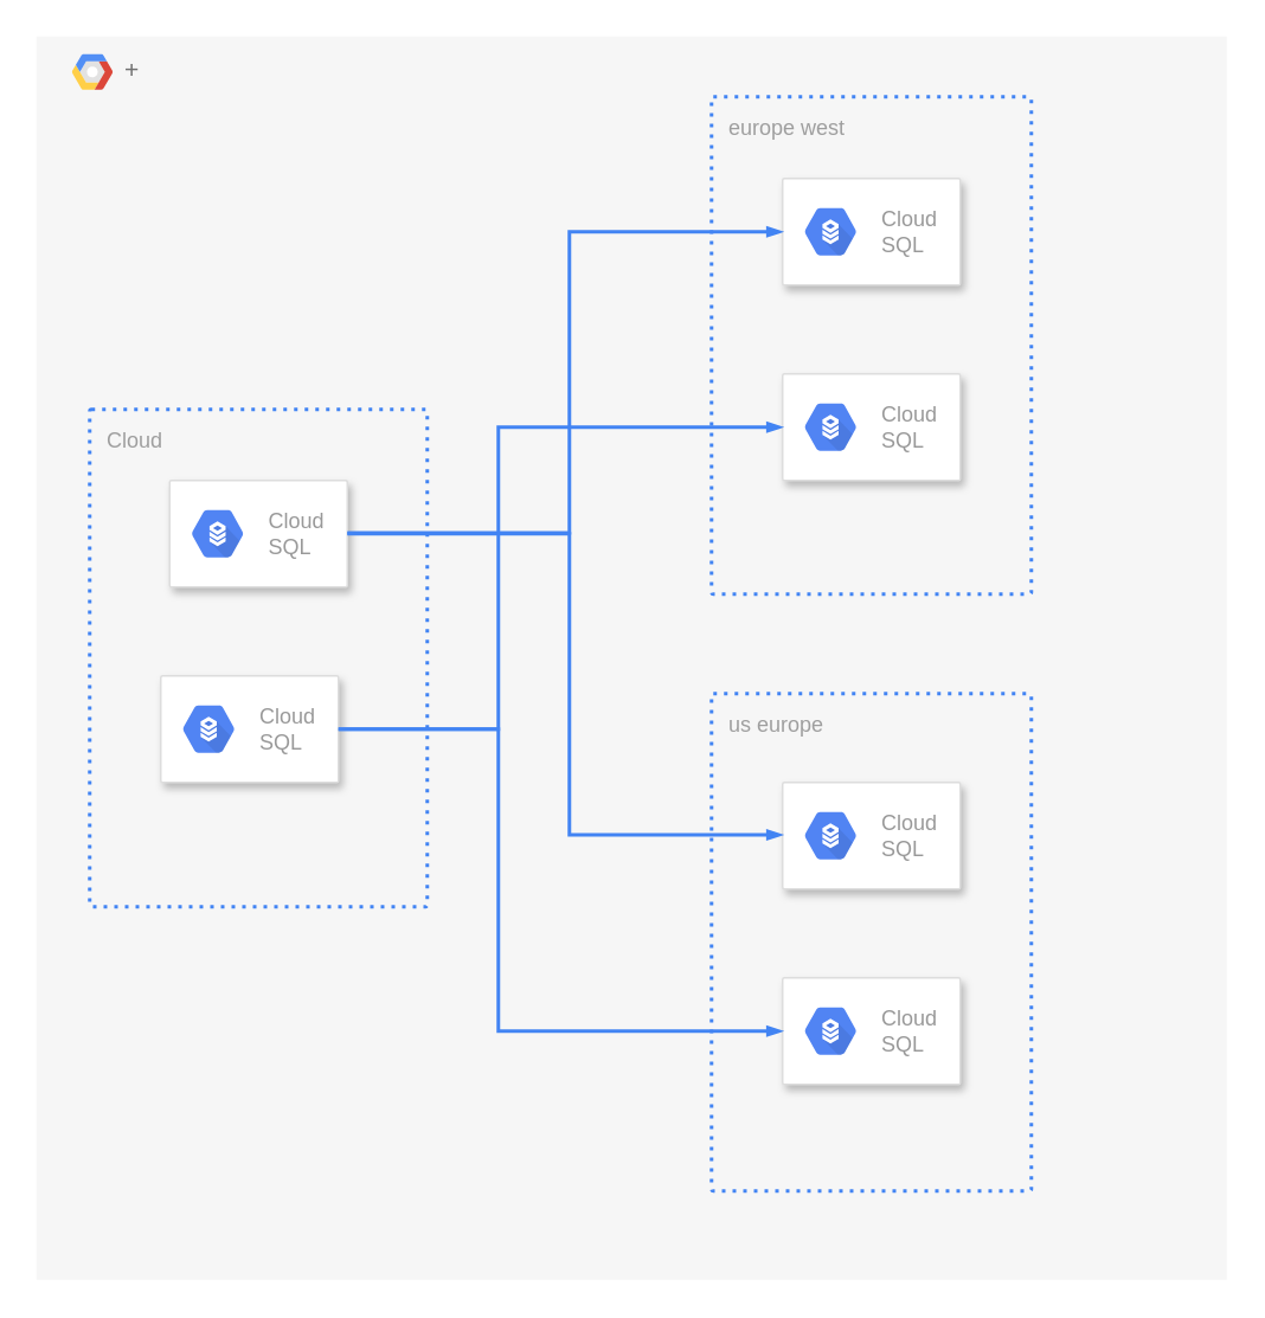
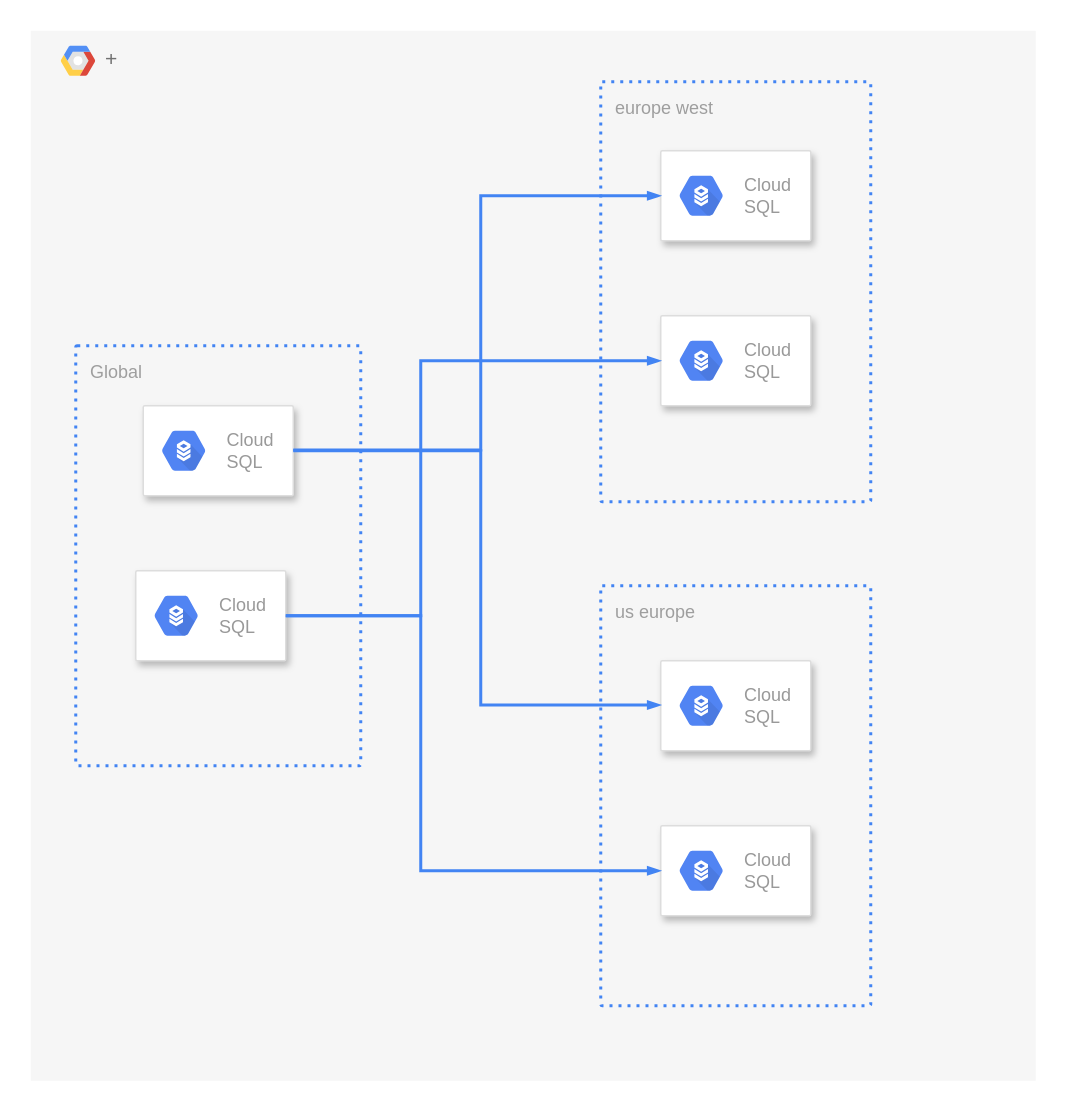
- <mxCell id="4" value="Cloud" style="rounded=1;absoluteArcSize=1;arcSize=2;html=1;strokeColor=#4284F3;gradientColor=none;shadow=0;dashed=1;fontSize=12;fontColor=#9E9E9E;align=left;verticalAlign=top;spacing=10;spacingTop=-4;fillColor=none;dashPattern=1 2;strokeWidth=2;" parent="2" vertex="1"><mxGeometry x="30" y="210" width="190" height="280" as="geometry" /></mxCell>
+ <mxCell id="4" value="Global" style="rounded=1;absoluteArcSize=1;arcSize=2;html=1;strokeColor=#4284F3;gradientColor=none;shadow=0;dashed=1;fontSize=12;fontColor=#9E9E9E;align=left;verticalAlign=top;spacing=10;spacingTop=-4;fillColor=none;dashPattern=1 2;strokeWidth=2;" parent="2" vertex="1"><mxGeometry x="30" y="210" width="190" height="280" as="geometry" /></mxCell>
